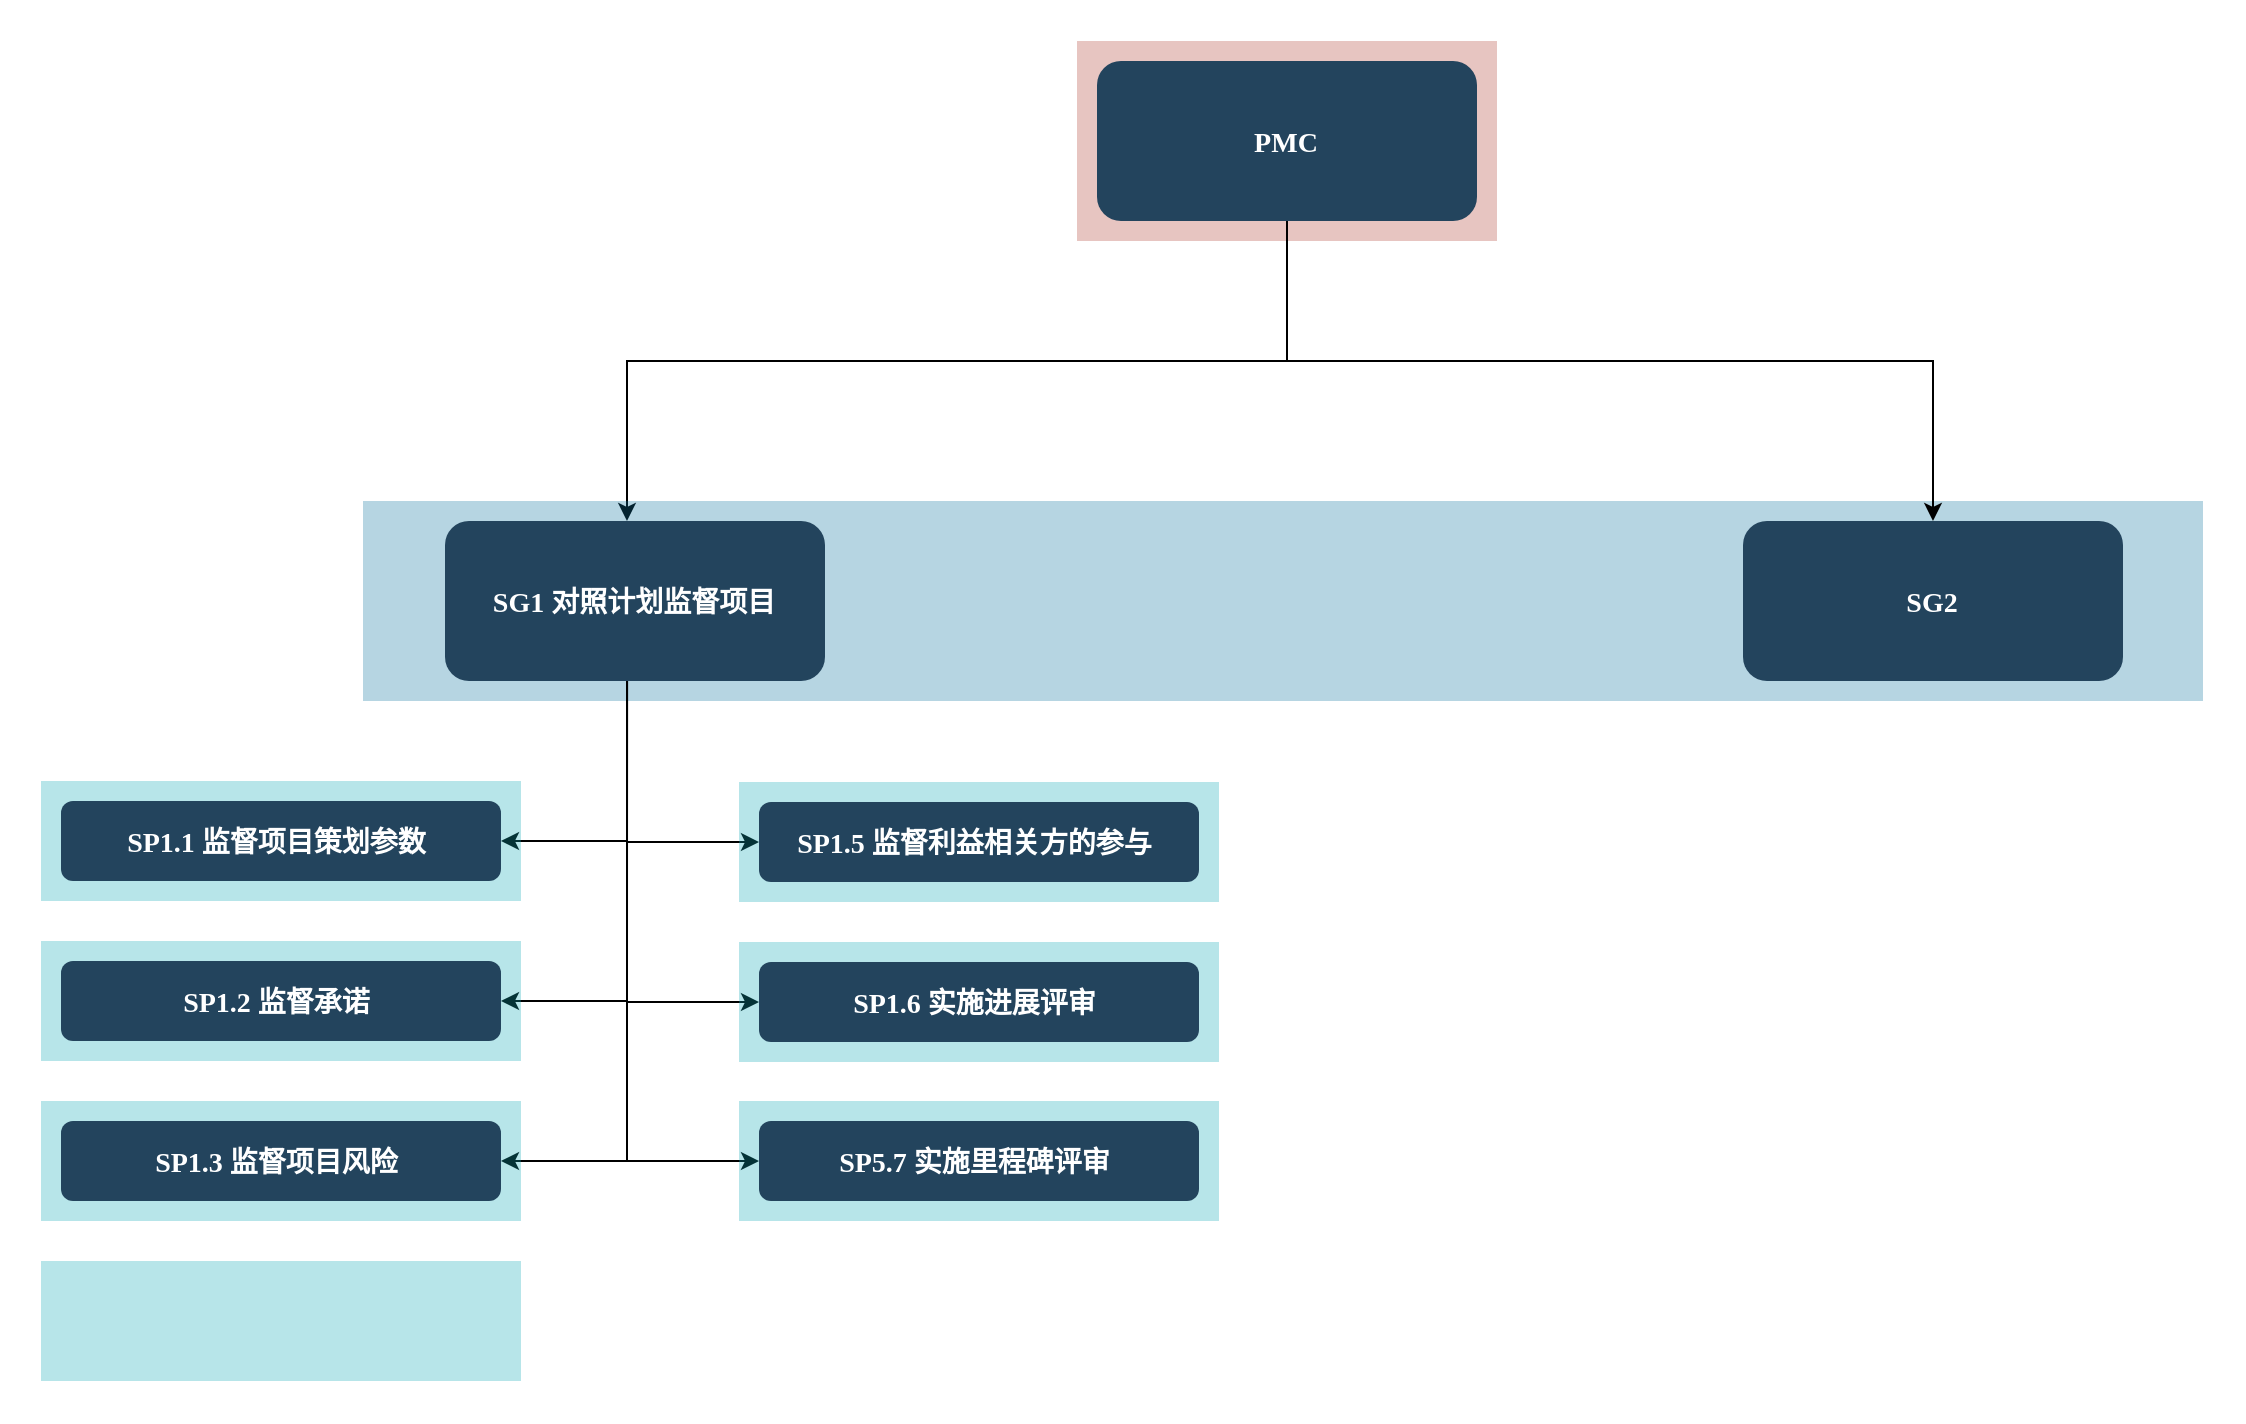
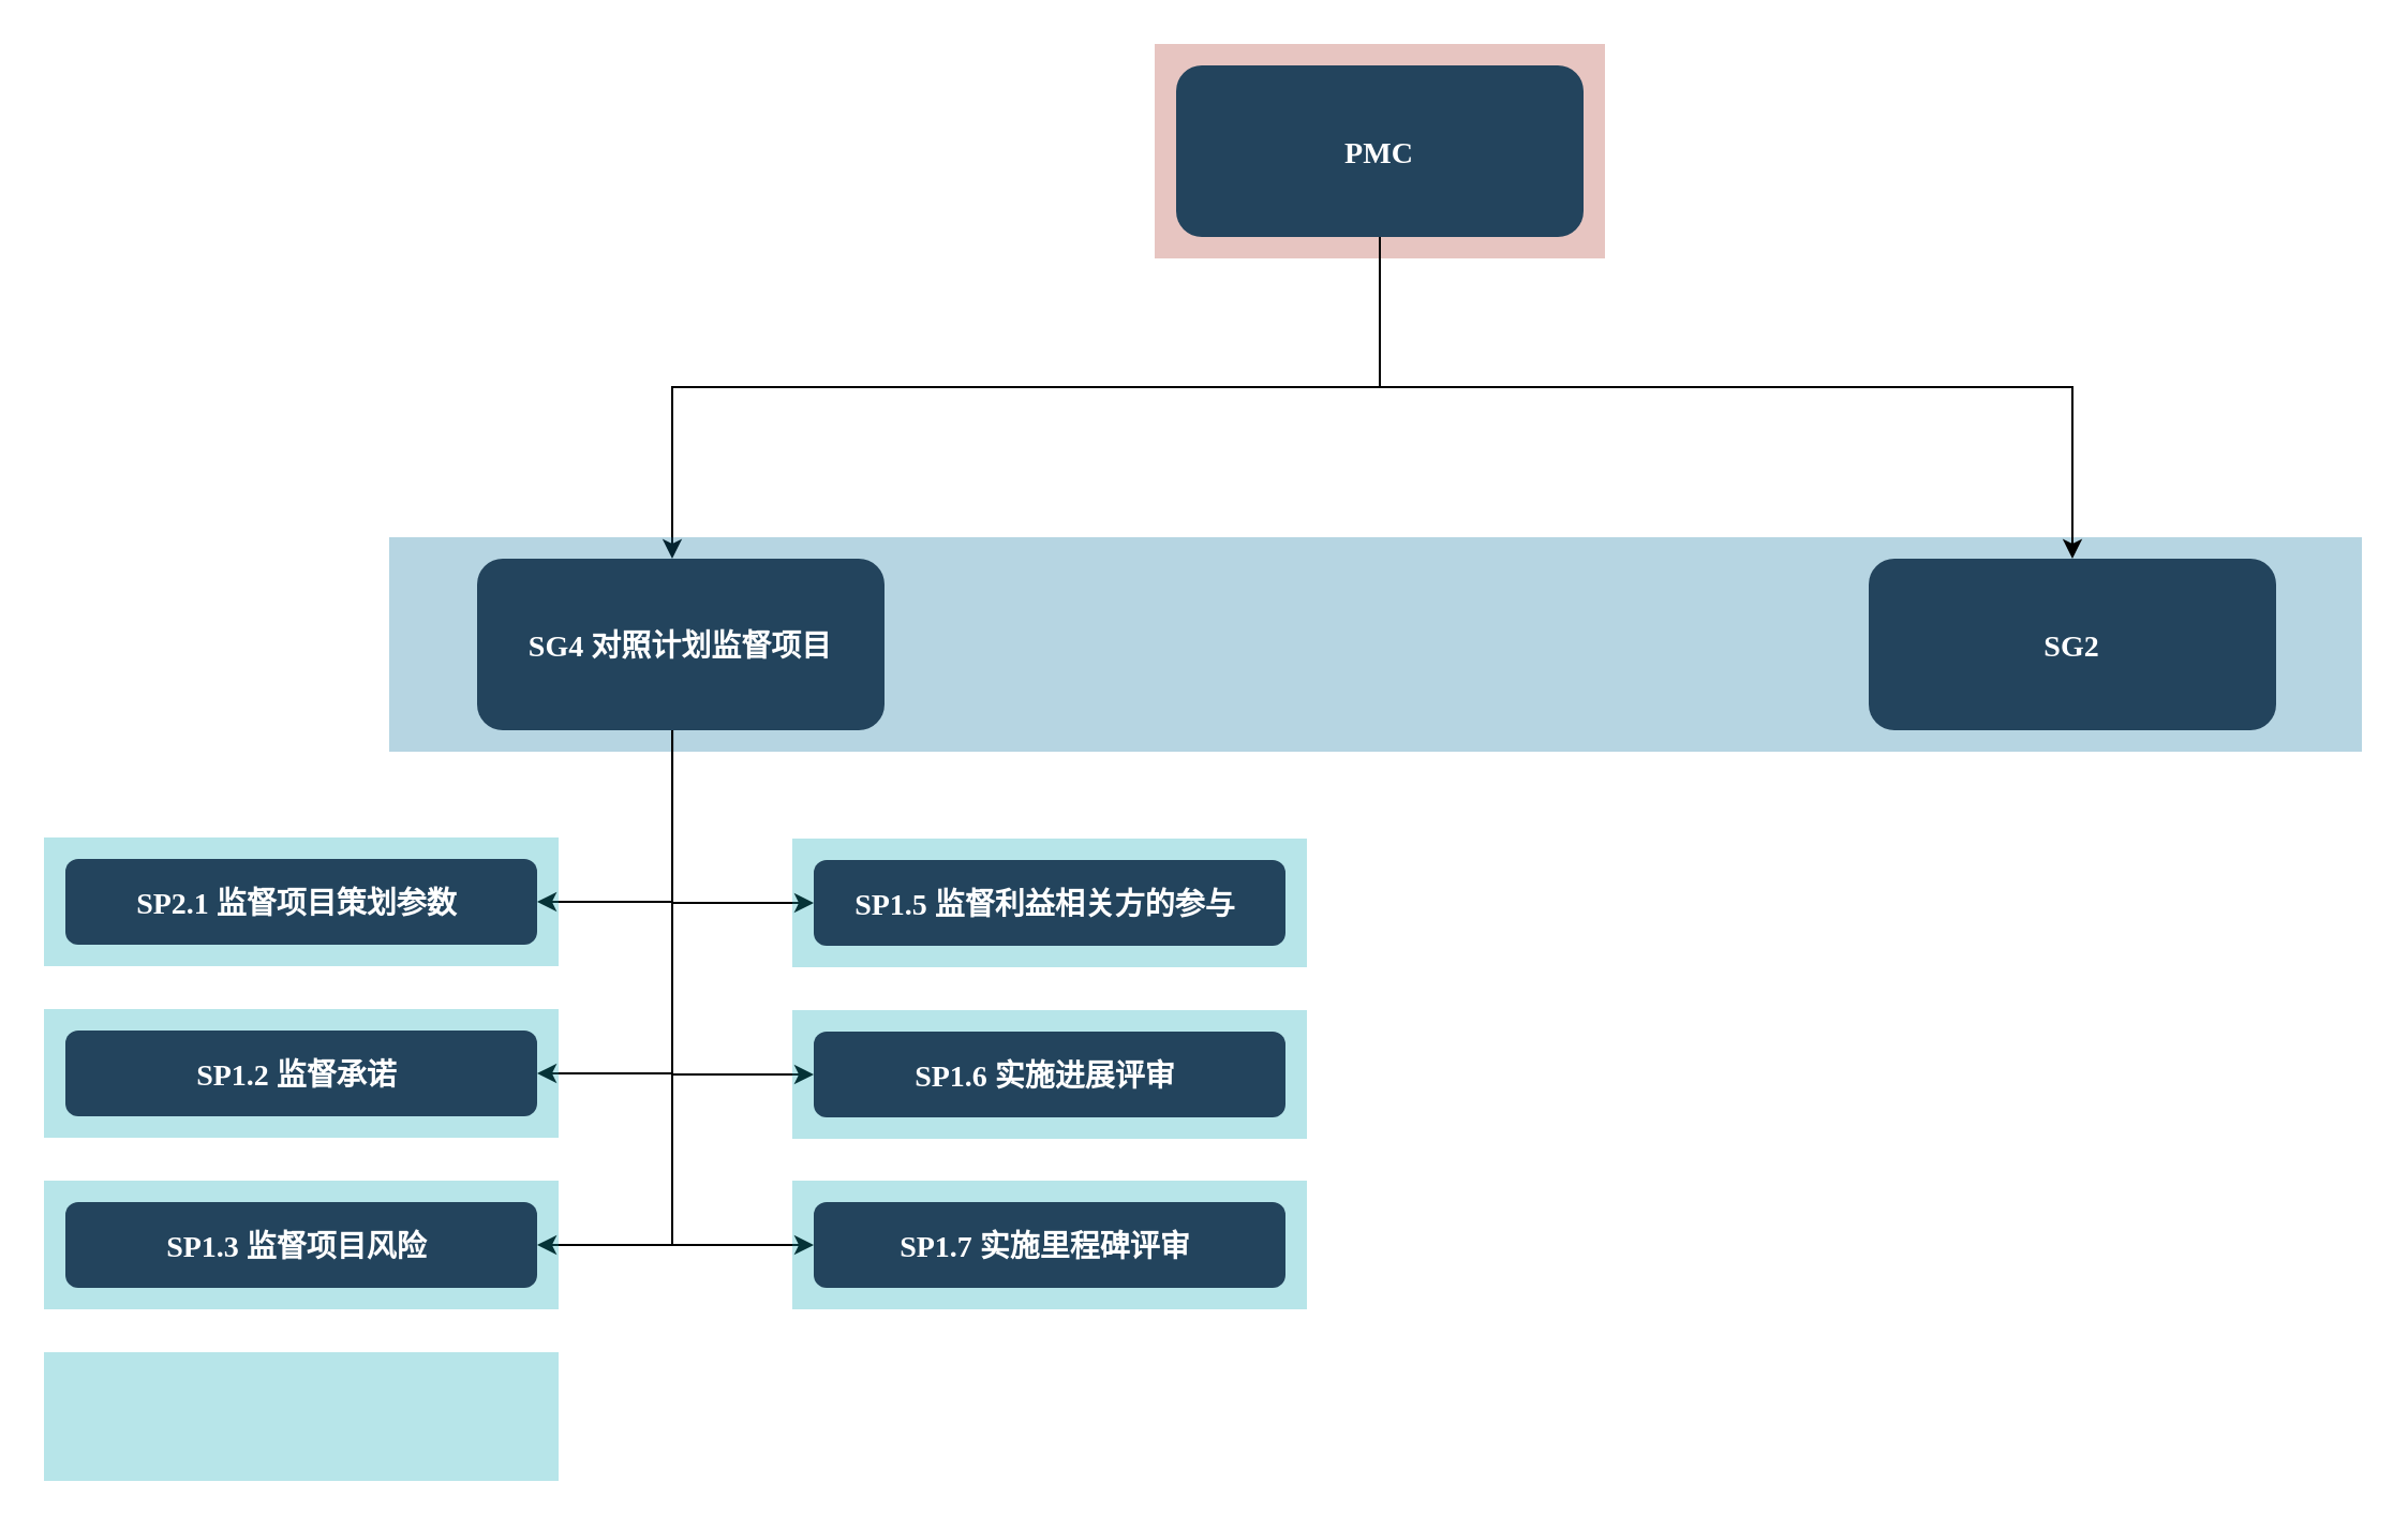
- <mxCell id="13" value="SG1 对照计划监督项目" style="rounded=1;fillColor=#23445D;gradientColor=none;strokeColor=none;fontColor=#FFFFFF;fontStyle=1;fontFamily=Tahoma;fontSize=14" vertex="1" parent="1"><mxGeometry x="222" y="260" width="190" height="80" as="geometry" /></mxCell>
+ <mxCell id="13" value="SG4 对照计划监督项目" style="rounded=1;fillColor=#23445D;gradientColor=none;strokeColor=none;fontColor=#FFFFFF;fontStyle=1;fontFamily=Tahoma;fontSize=14" vertex="1" parent="1"><mxGeometry x="222" y="260" width="190" height="80" as="geometry" /></mxCell>
- <mxCell id="17" value="SP1.1 监督项目策划参数 " style="rounded=1;fillColor=#23445D;gradientColor=none;strokeColor=none;fontColor=#FFFFFF;fontStyle=1;fontFamily=Tahoma;fontSize=14" vertex="1" parent="1"><mxGeometry x="30" y="400" width="220" height="40" as="geometry" /></mxCell>
+ <mxCell id="17" value="SP2.1 监督项目策划参数 " style="rounded=1;fillColor=#23445D;gradientColor=none;strokeColor=none;fontColor=#FFFFFF;fontStyle=1;fontFamily=Tahoma;fontSize=14" vertex="1" parent="1"><mxGeometry x="30" y="400" width="220" height="40" as="geometry" /></mxCell>
- <mxCell id="28" value="SP5.7 实施里程碑评审 " style="rounded=1;fillColor=#23445D;gradientColor=none;strokeColor=none;fontColor=#FFFFFF;fontStyle=1;fontFamily=Tahoma;fontSize=14" vertex="1" parent="1"><mxGeometry x="379" y="560" width="220" height="40" as="geometry" /></mxCell>
+ <mxCell id="28" value="SP1.7 实施里程碑评审 " style="rounded=1;fillColor=#23445D;gradientColor=none;strokeColor=none;fontColor=#FFFFFF;fontStyle=1;fontFamily=Tahoma;fontSize=14" vertex="1" parent="1"><mxGeometry x="379" y="560" width="220" height="40" as="geometry" /></mxCell>
